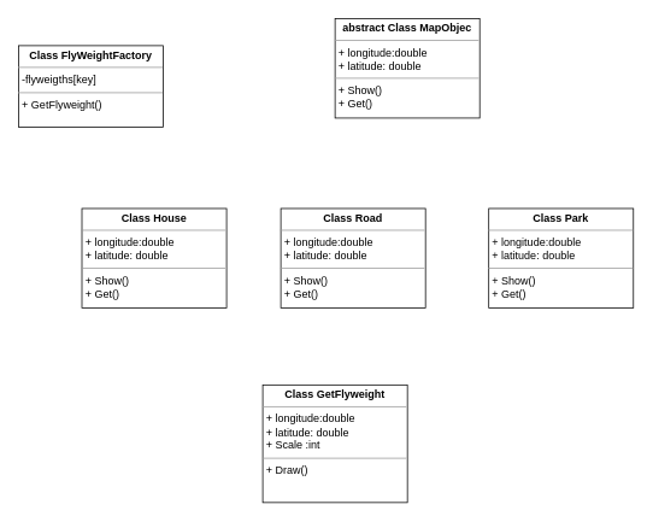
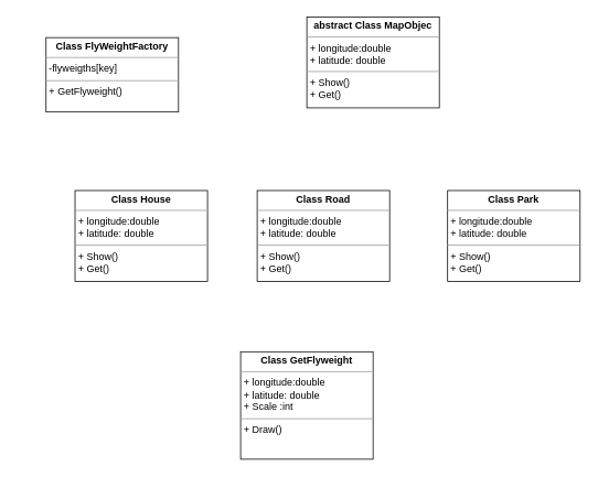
- <mxCell id="2" value="&lt;p style=&quot;margin:0px;margin-top:4px;text-align:center;&quot;&gt;&lt;b&gt;Class FlyWeightFactory&lt;/b&gt;&lt;/p&gt;&lt;hr size=&quot;1&quot;&gt;&lt;p style=&quot;margin:0px;margin-left:4px;&quot;&gt;-flyweigths[key]&lt;/p&gt;&lt;hr size=&quot;1&quot;&gt;&lt;p style=&quot;margin:0px;margin-left:4px;&quot;&gt;+ GetFlyweight()&lt;/p&gt;" style="verticalAlign=top;align=left;overflow=fill;fontSize=12;fontFamily=Helvetica;html=1;" vertex="1" parent="1"><mxGeometry x="20" y="50" width="160" height="90" as="geometry" /></mxCell>
+ <mxCell id="2" value="&lt;p style=&quot;margin:0px;margin-top:4px;text-align:center;&quot;&gt;&lt;b&gt;Class FlyWeightFactory&lt;/b&gt;&lt;/p&gt;&lt;hr size=&quot;1&quot;&gt;&lt;p style=&quot;margin:0px;margin-left:4px;&quot;&gt;-flyweigths[key]&lt;/p&gt;&lt;hr size=&quot;1&quot;&gt;&lt;p style=&quot;margin:0px;margin-left:4px;&quot;&gt;+ GetFlyweight()&lt;/p&gt;" style="verticalAlign=top;align=left;overflow=fill;fontSize=12;fontFamily=Helvetica;html=1;" vertex="1" parent="1"><mxGeometry x="55" y="45" width="160" height="90" as="geometry" /></mxCell>
